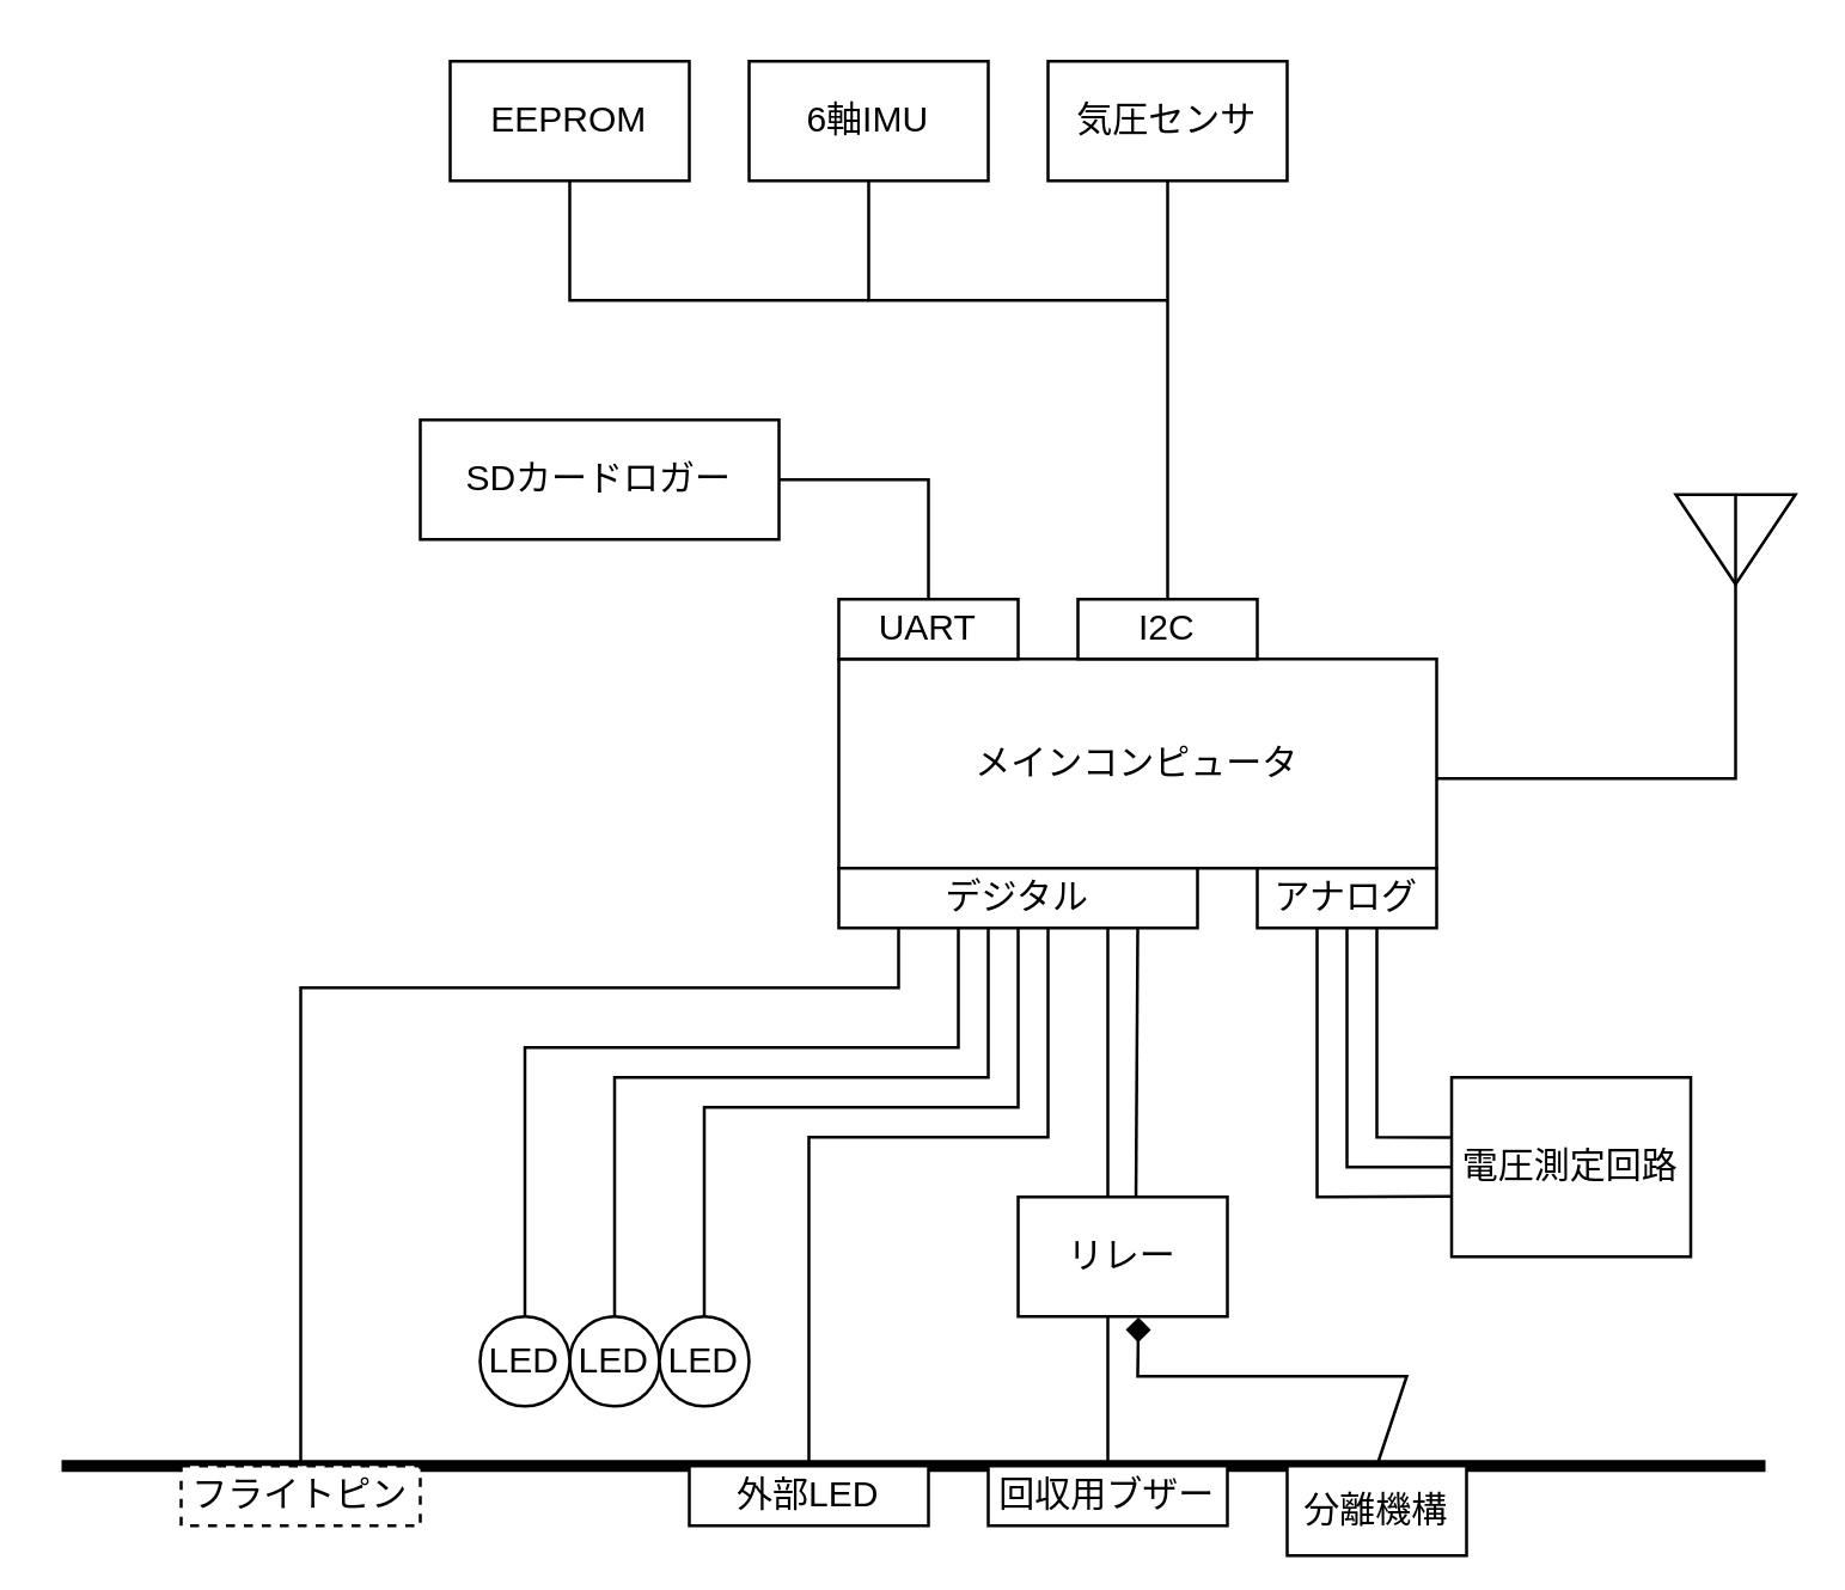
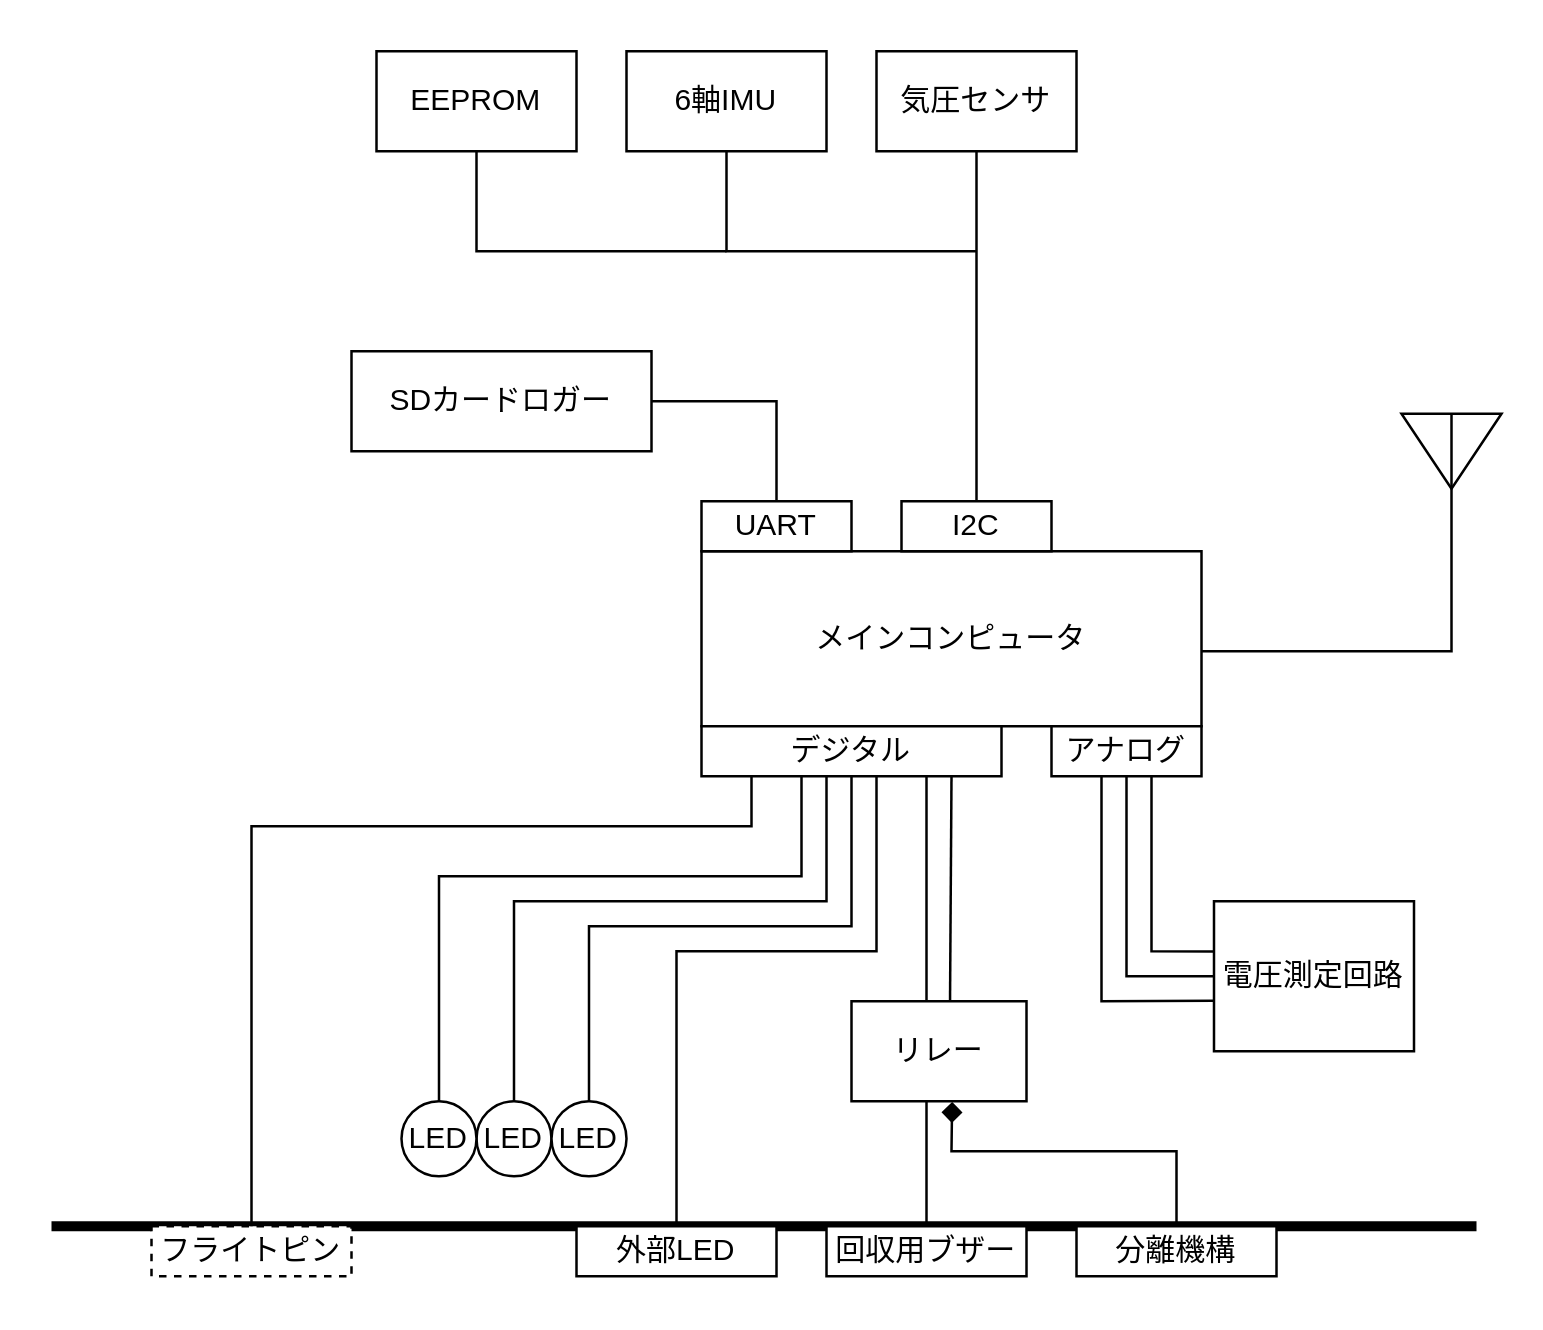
- <mxCell id="9" value="分離機構" style="rounded=0;whiteSpace=wrap;html=1;" vertex="1" parent="1"><mxGeometry x="430" y="490" width="60" height="30" as="geometry" /></mxCell>
+ <mxCell id="9" value="分離機構" style="rounded=0;whiteSpace=wrap;html=1;" vertex="1" parent="1"><mxGeometry x="430" y="490" width="80" height="20" as="geometry" /></mxCell>
